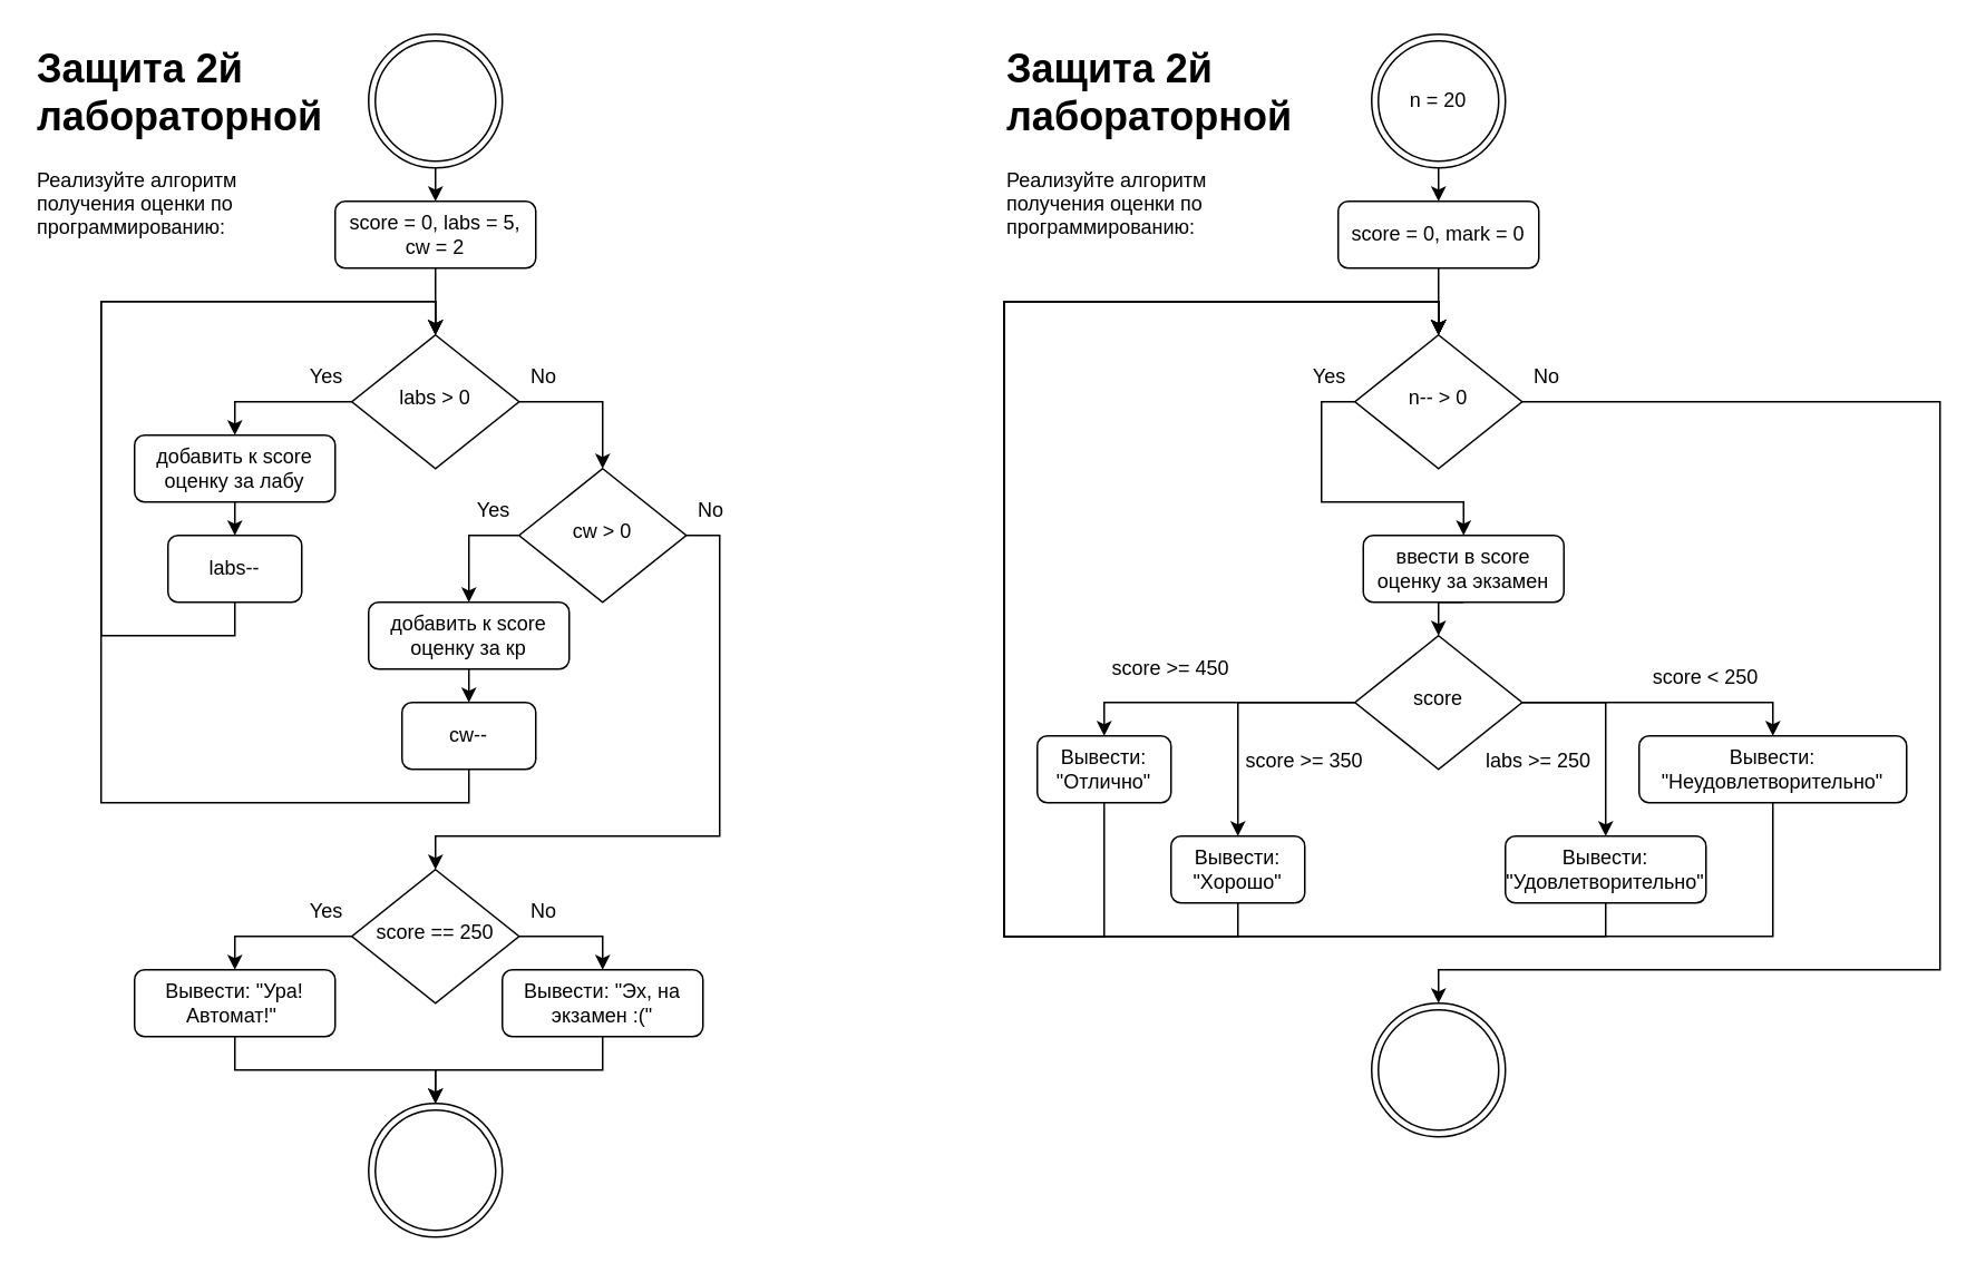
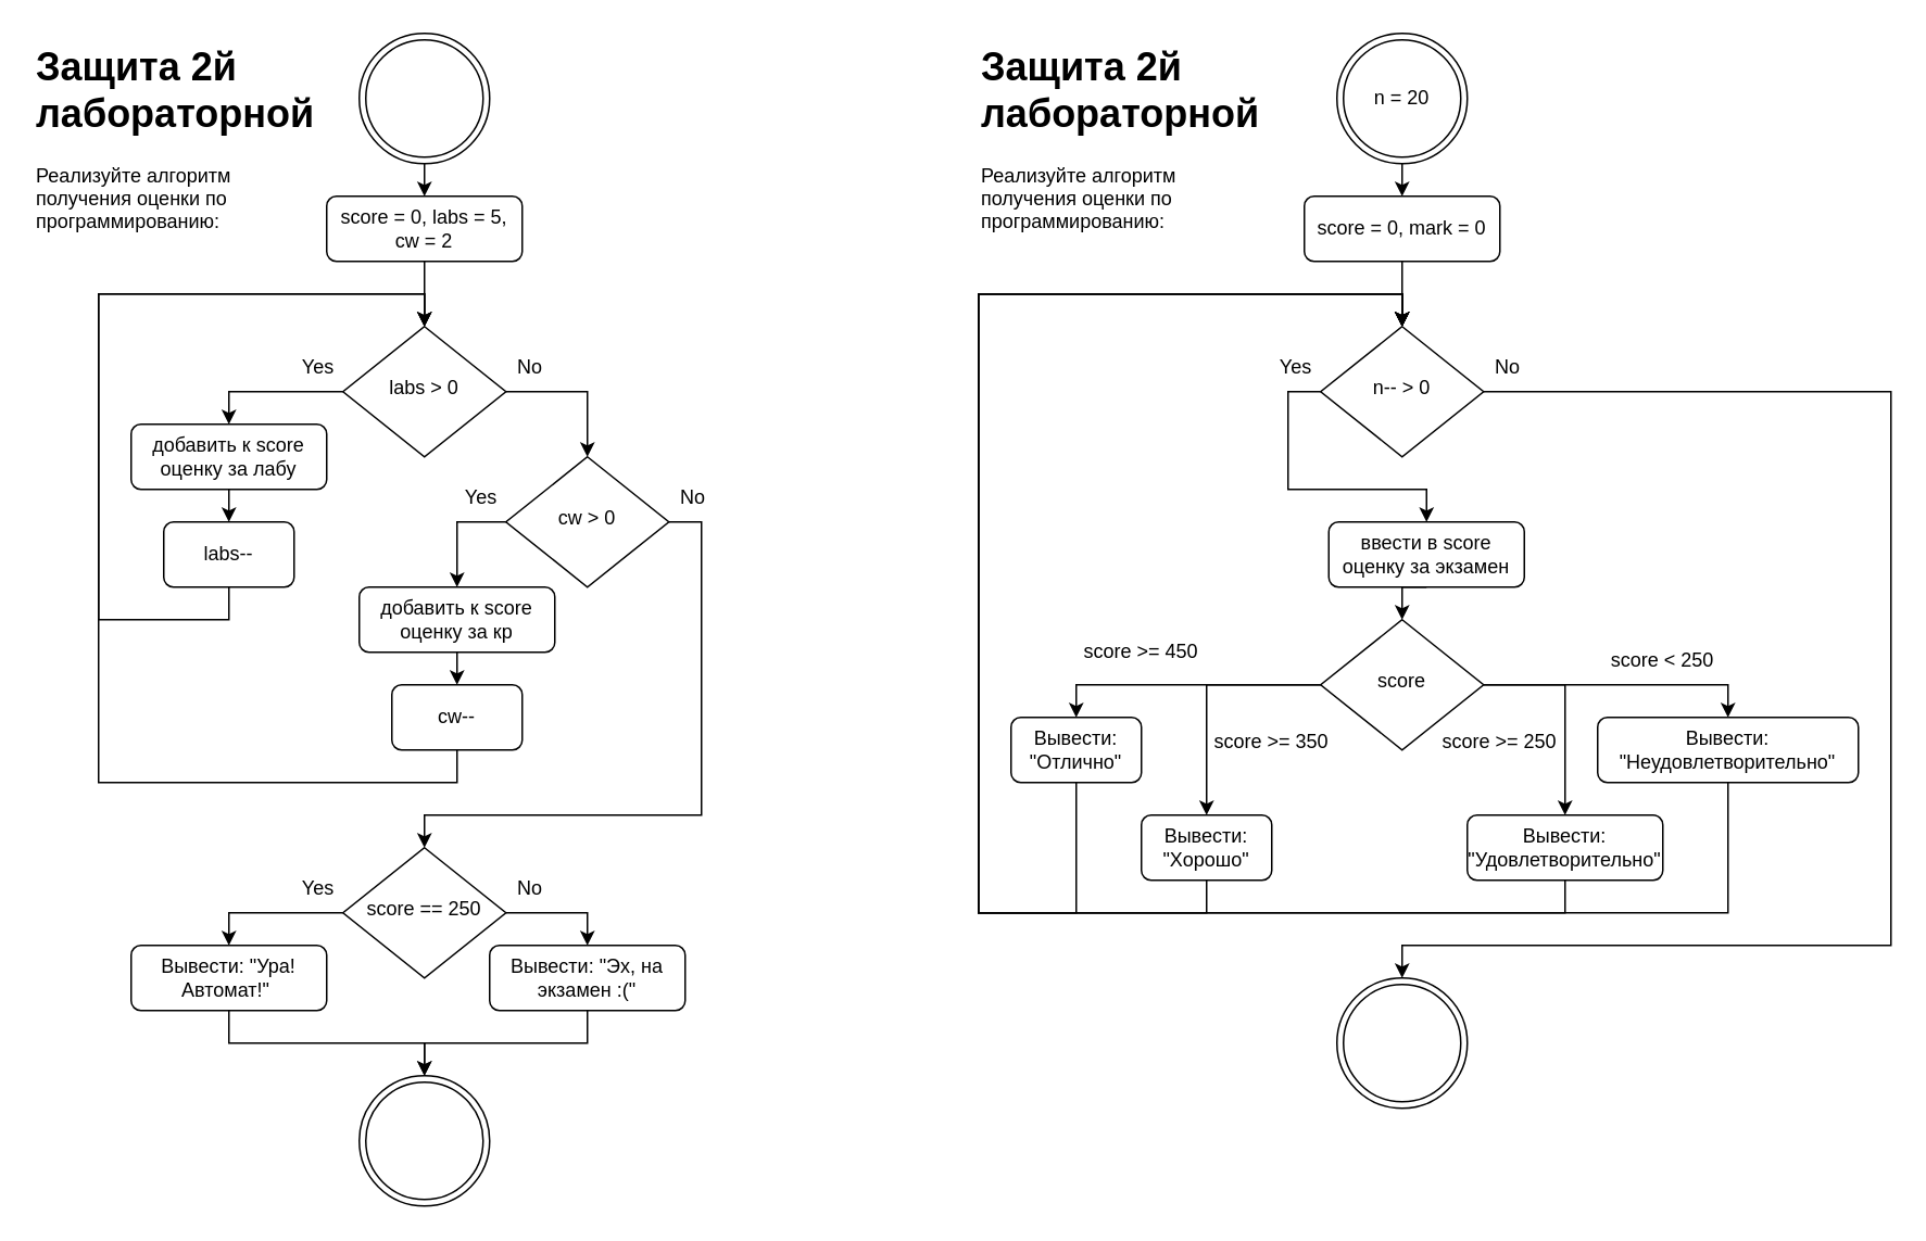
- <mxCell id="41" value="labs &amp;gt;= 250" style="text;html=1;align=center;verticalAlign=middle;whiteSpace=wrap;rounded=0;" parent="1" vertex="1"><mxGeometry x="880" y="440" width="80" height="30" as="geometry" /></mxCell>
+ <mxCell id="41" value="score &amp;gt;= 250" style="text;html=1;align=center;verticalAlign=middle;whiteSpace=wrap;rounded=0;" parent="1" vertex="1"><mxGeometry x="880" y="440" width="80" height="30" as="geometry" /></mxCell>
